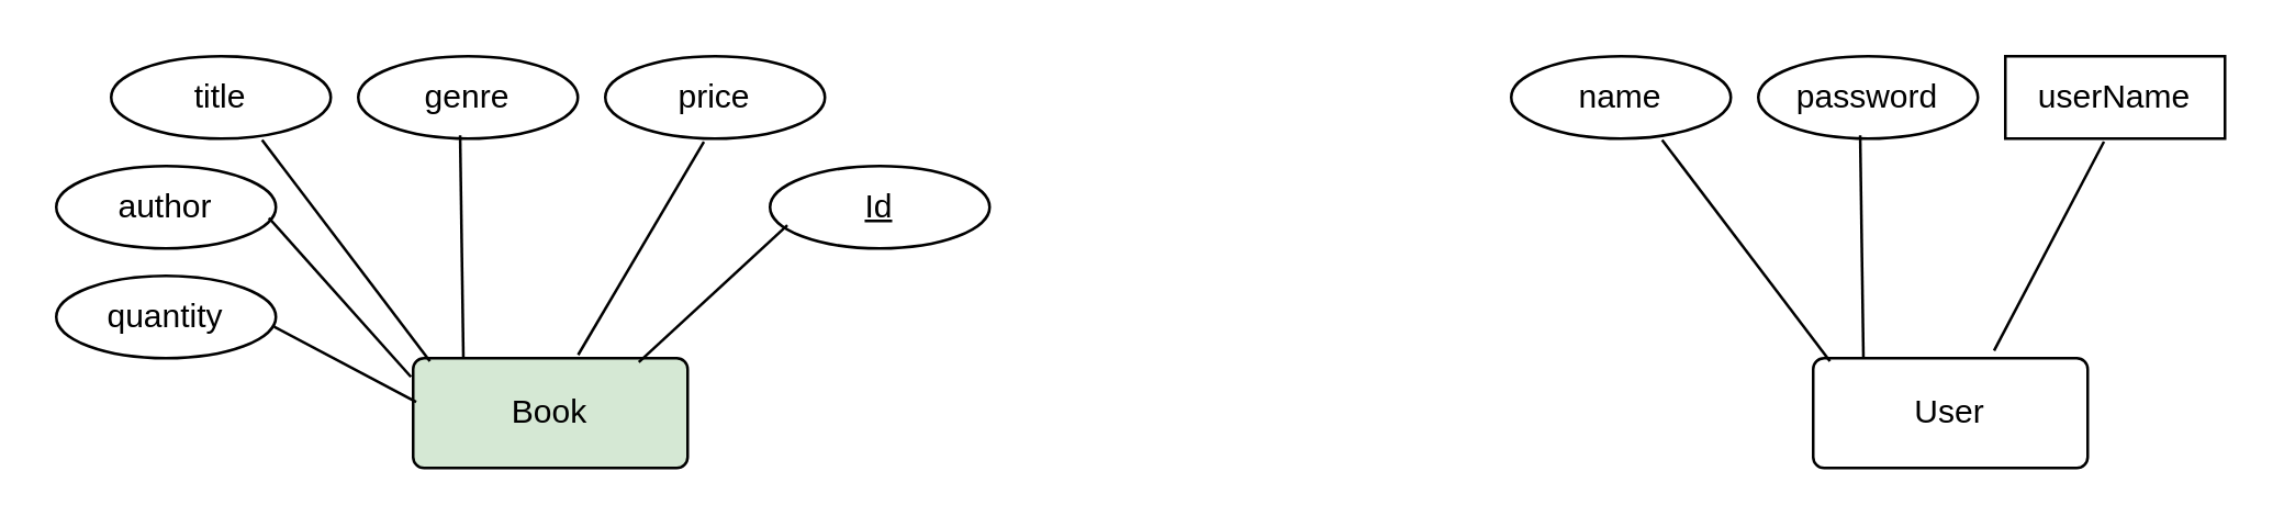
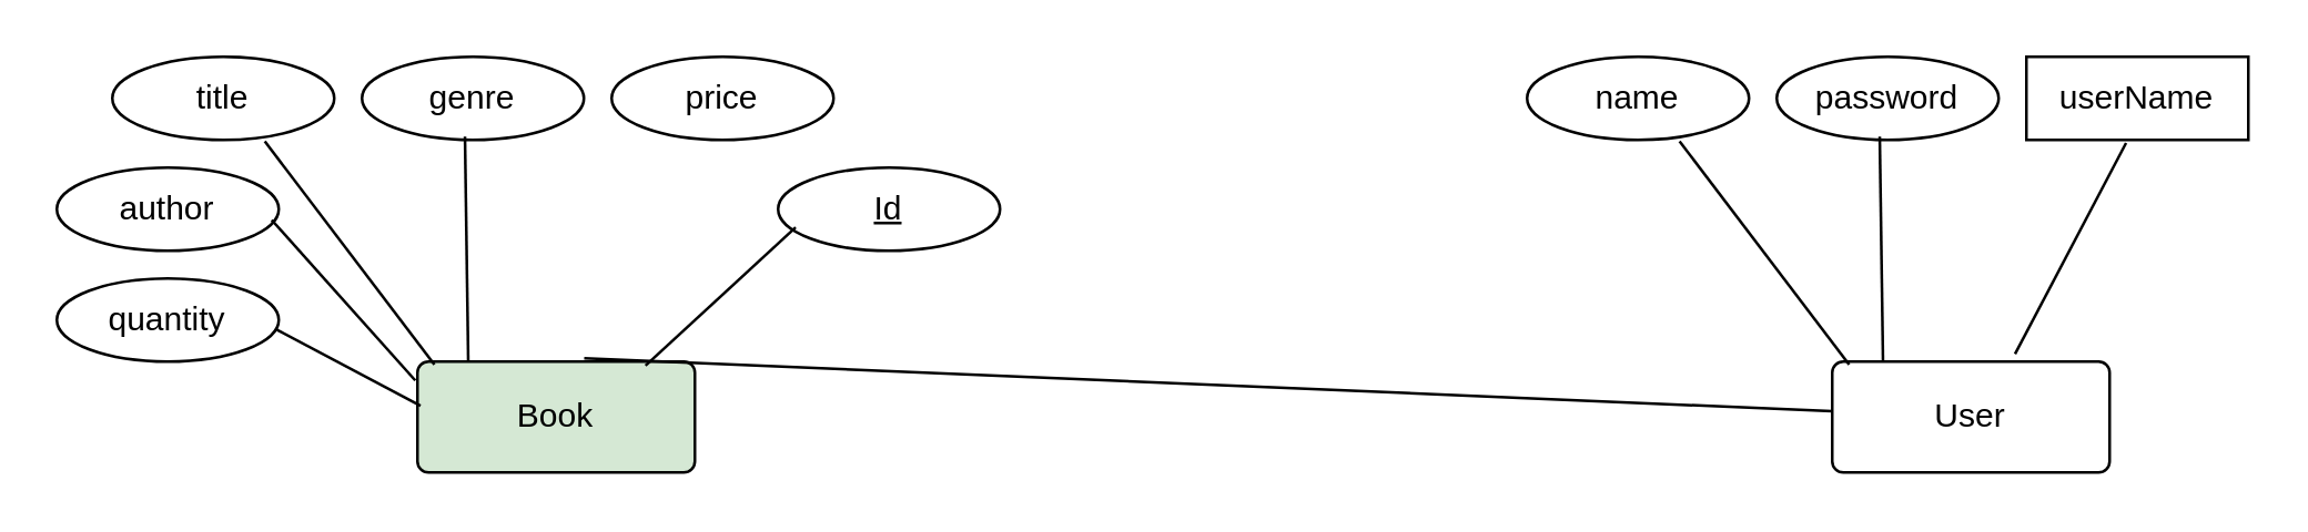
- <mxCell id="12" value="" style="endArrow=none;html=1;rounded=0;entryX=0.449;entryY=1.037;entryDx=0;entryDy=0;entryPerimeter=0;exitX=0.601;exitY=-0.03;exitDx=0;exitDy=0;exitPerimeter=0;" edge="1" parent="1" source="2" target="7"><mxGeometry relative="1" as="geometry"><mxPoint x="178" y="140" as="sourcePoint" /><mxPoint x="177" y="59" as="targetPoint" /></mxGeometry></mxCell>
+ <mxCell id="12" value="" style="endArrow=none;html=1;rounded=0;exitX=0.601;exitY=-0.03;exitDx=0;exitDy=0;exitPerimeter=0;" edge="1" parent="1" source="2" target="13"><mxGeometry relative="1" as="geometry"><mxPoint x="178" y="140" as="sourcePoint" /><mxPoint x="177" y="59" as="targetPoint" /></mxGeometry></mxCell>
